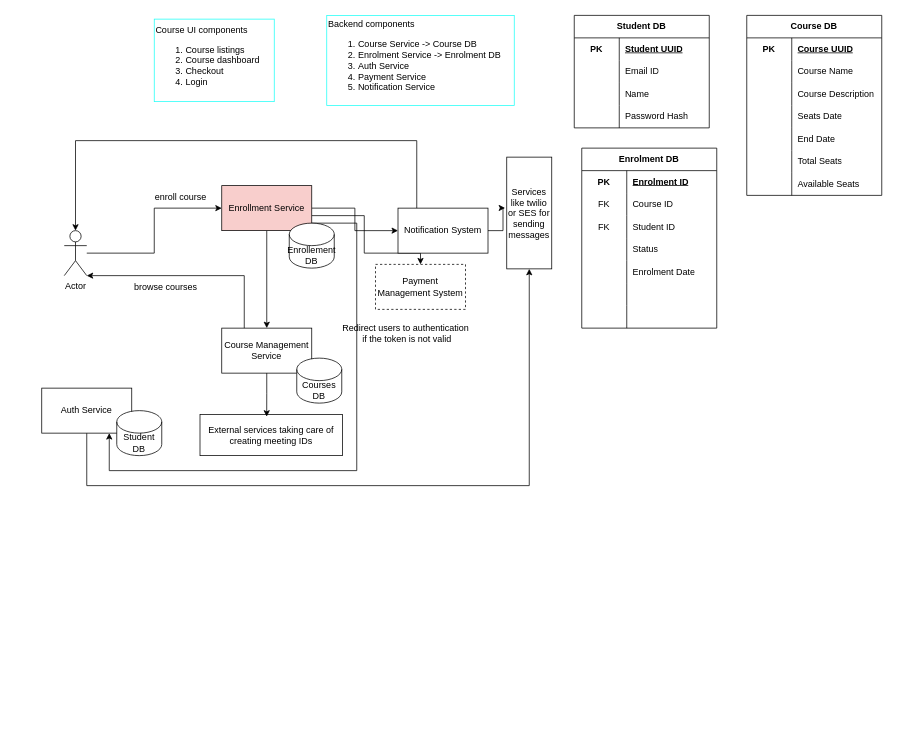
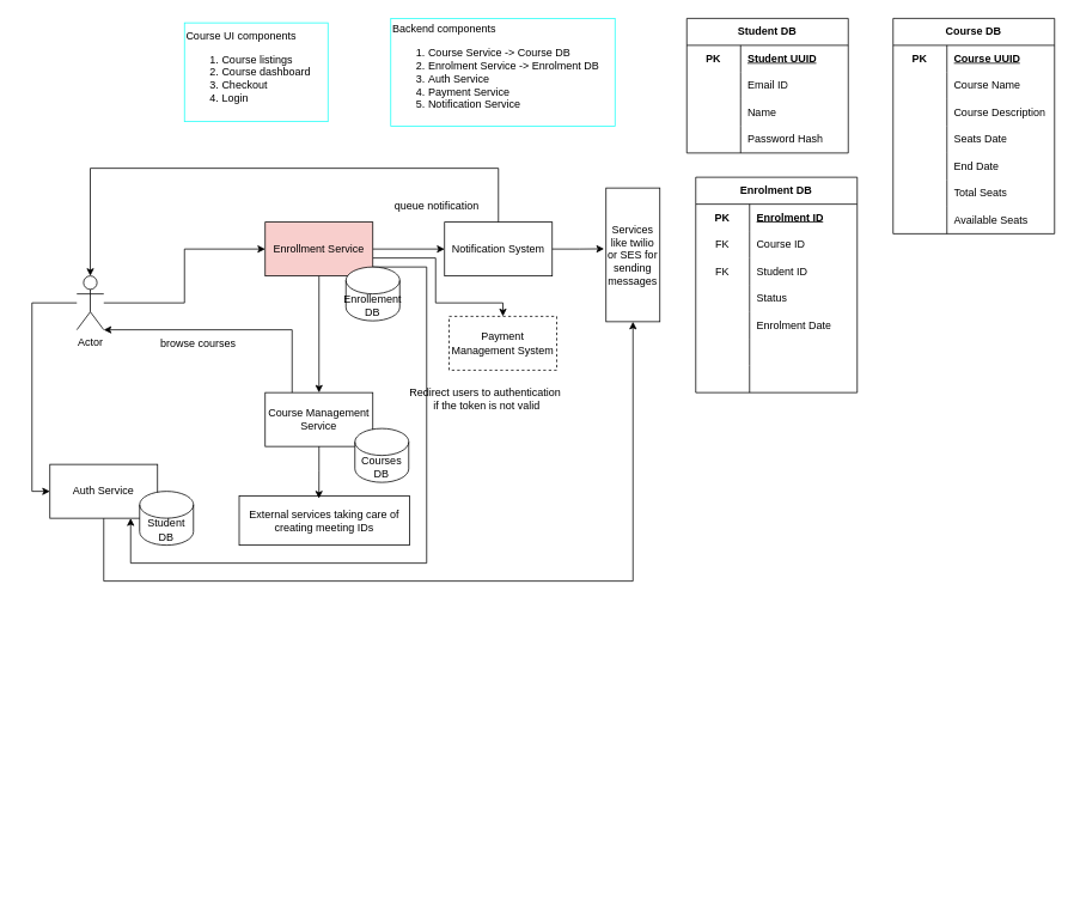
+ <mxCell id="79" value="queue notification" style="text;html=1;align=center;verticalAlign=middle;resizable=0;points=[];autosize=1;strokeColor=none;fillColor=none;" vertex="1" parent="1"><mxGeometry x="426" y="214" width="120" height="30" as="geometry" /></mxCell>
- <mxCell id="78" value="enroll course" style="text;html=1;align=center;verticalAlign=middle;resizable=0;points=[];autosize=1;strokeColor=none;fillColor=none;" vertex="1" parent="1"><mxGeometry x="195" y="247" width="90" height="30" as="geometry" /></mxCell>
- <mxCell id="72" value="Notification System" style="rounded=0;whiteSpace=wrap;html=1;" vertex="1" parent="1"><mxGeometry x="530" y="277" width="120" height="60" as="geometry" /></mxCell>
+ <mxCell id="72" value="Notification System" style="rounded=0;whiteSpace=wrap;html=1;" vertex="1" parent="1"><mxGeometry x="495" y="247" width="120" height="60" as="geometry" /></mxCell>
+ <mxCell id="62" style="edgeStyle=orthogonalEdgeStyle;rounded=0;orthogonalLoop=1;jettySize=auto;html=1;entryX=0;entryY=0.5;entryDx=0;entryDy=0;" edge="1" parent="1" source="63" target="71"><mxGeometry relative="1" as="geometry"><Array as="points"><mxPoint x="35" y="337" /><mxPoint x="35" y="547" /></Array></mxGeometry></mxCell>
